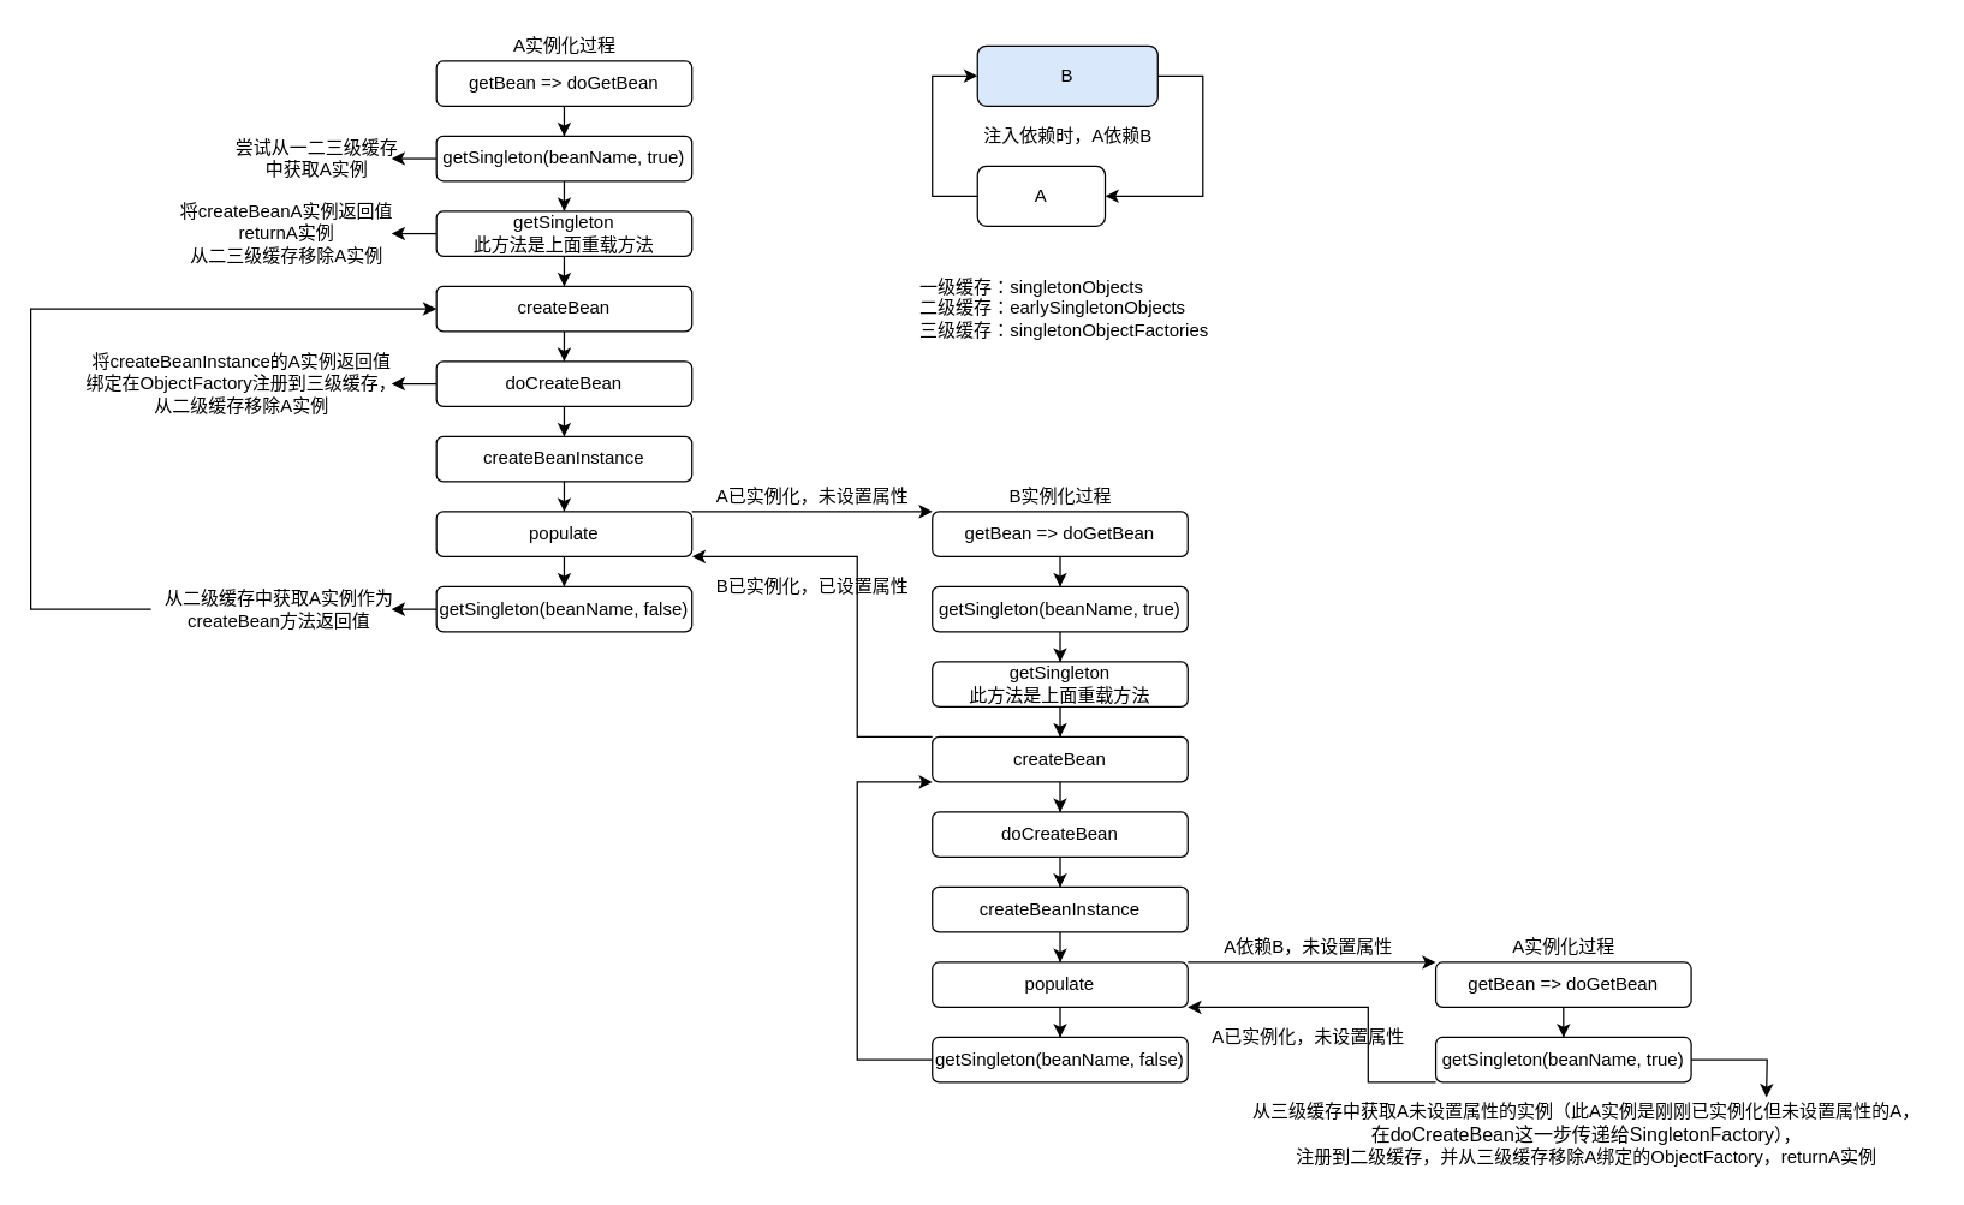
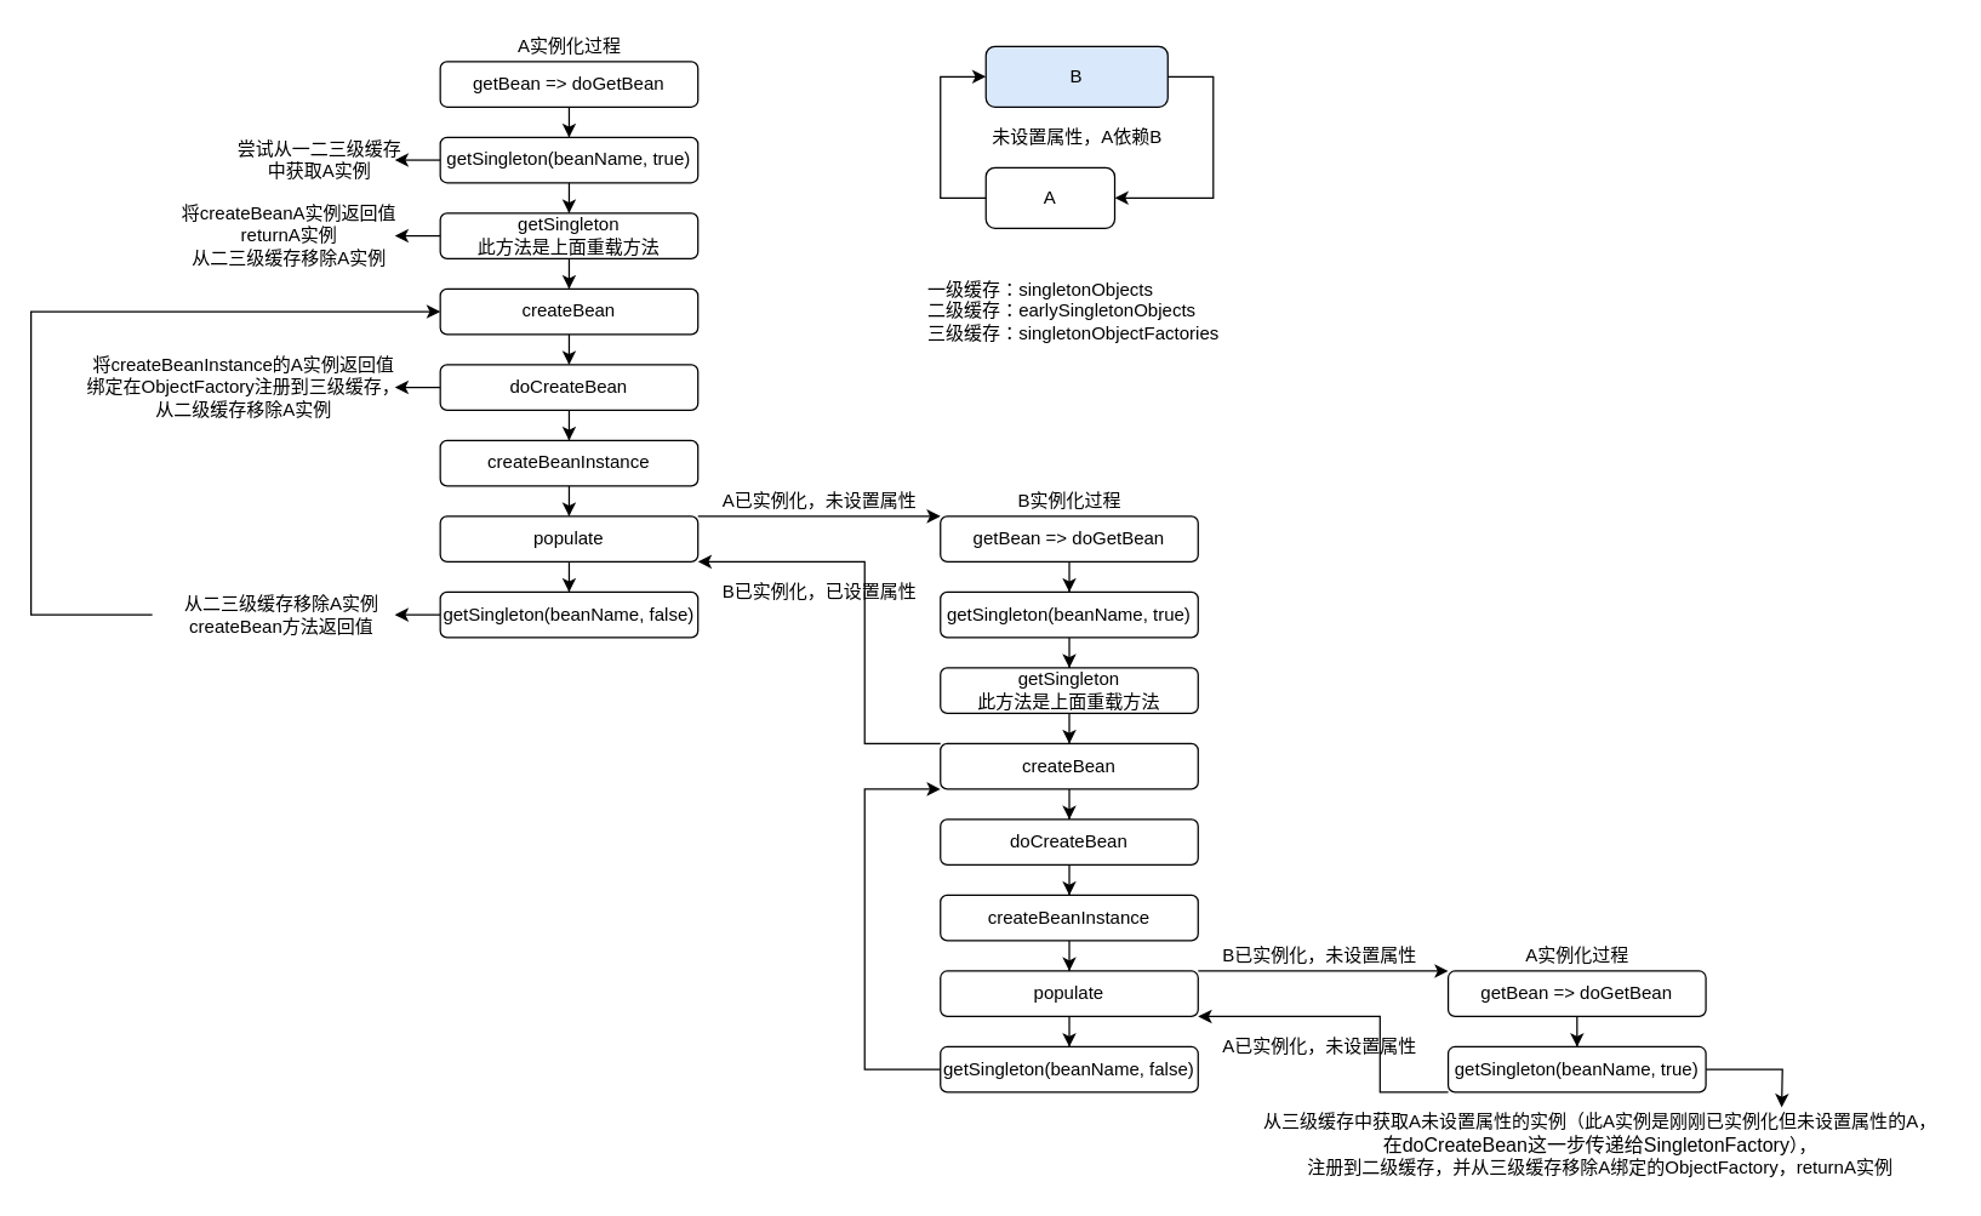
- <mxCell id="6" value="注入依赖时，A依赖B" style="text;html=1;align=center;verticalAlign=middle;resizable=0;points=[];autosize=1;" parent="1" vertex="1"><mxGeometry x="645" y="80" width="130" height="20" as="geometry" /></mxCell>
+ <mxCell id="6" value="未设置属性，A依赖B" style="text;html=1;align=center;verticalAlign=middle;resizable=0;points=[];autosize=1;" parent="1" vertex="1"><mxGeometry x="645" y="80" width="130" height="20" as="geometry" /></mxCell>
- <mxCell id="32" value="从二级缓存中获取A实例作为&lt;br&gt;createBean方法返回值" style="text;html=1;align=center;verticalAlign=middle;resizable=0;points=[];autosize=1;" parent="1" vertex="1"><mxGeometry x="100" y="390" width="170" height="30" as="geometry" /></mxCell>
+ <mxCell id="32" value="从二三级缓存移除A实例&lt;br&gt;createBean方法返回值" style="text;html=1;align=center;verticalAlign=middle;resizable=0;points=[];autosize=1;" parent="1" vertex="1"><mxGeometry x="100" y="390" width="170" height="30" as="geometry" /></mxCell>
- <mxCell id="60" value="A依赖B，未设置属性" style="text;html=1;align=center;verticalAlign=middle;resizable=0;points=[];autosize=1;" parent="1" vertex="1"><mxGeometry x="800" y="620" width="140" height="20" as="geometry" /></mxCell>
+ <mxCell id="60" value="B已实例化，未设置属性" style="text;html=1;align=center;verticalAlign=middle;resizable=0;points=[];autosize=1;" parent="1" vertex="1"><mxGeometry x="800" y="620" width="140" height="20" as="geometry" /></mxCell>
